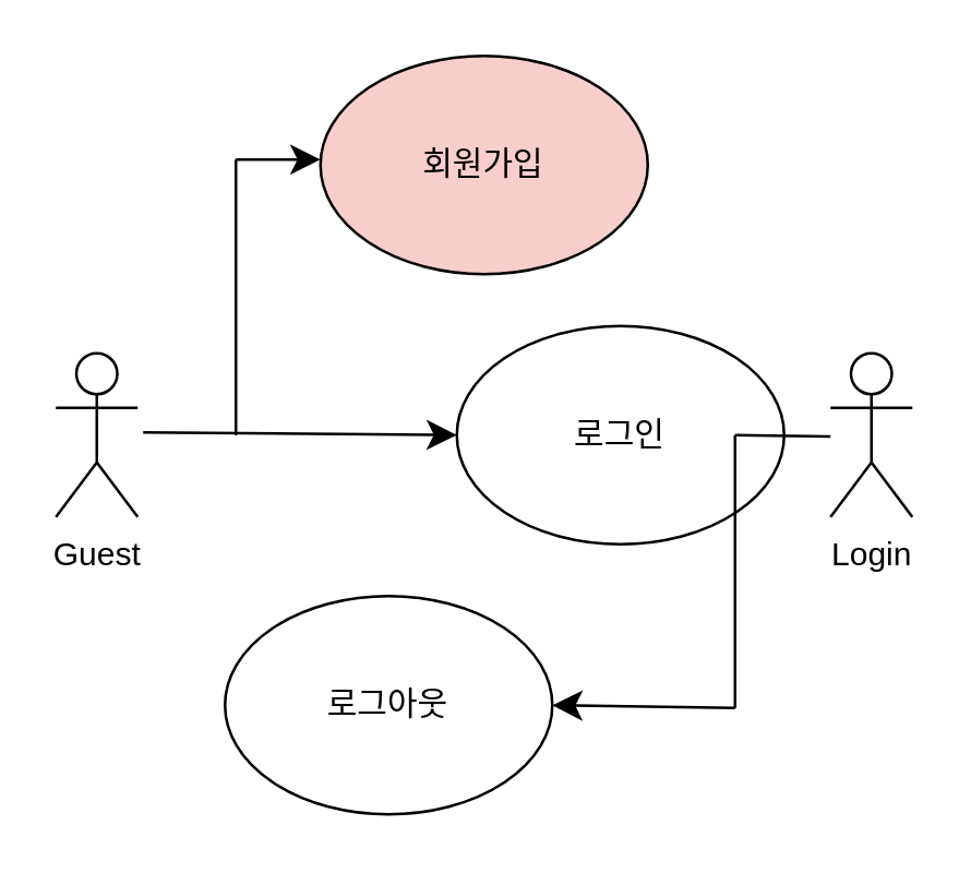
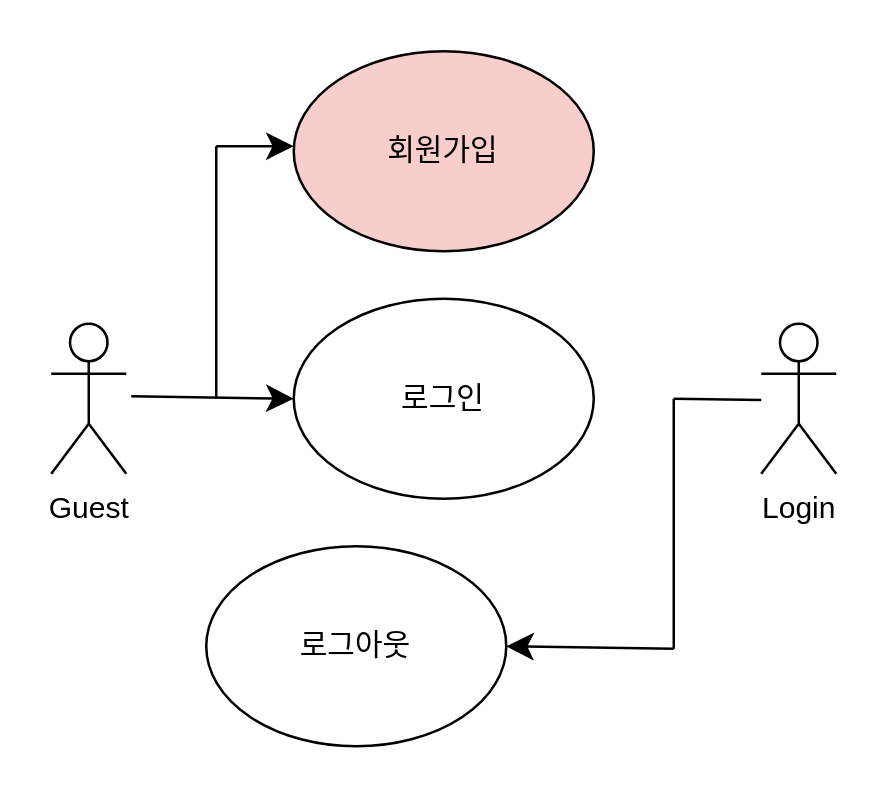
- <mxCell id="3" value="로그인" style="ellipse;whiteSpace=wrap;html=1;" vertex="1" parent="1"><mxGeometry x="167" y="119" width="120" height="80" as="geometry" /></mxCell>
+ <mxCell id="3" value="로그인" style="ellipse;whiteSpace=wrap;html=1;" vertex="1" parent="1"><mxGeometry x="117" y="119" width="120" height="80" as="geometry" /></mxCell>
